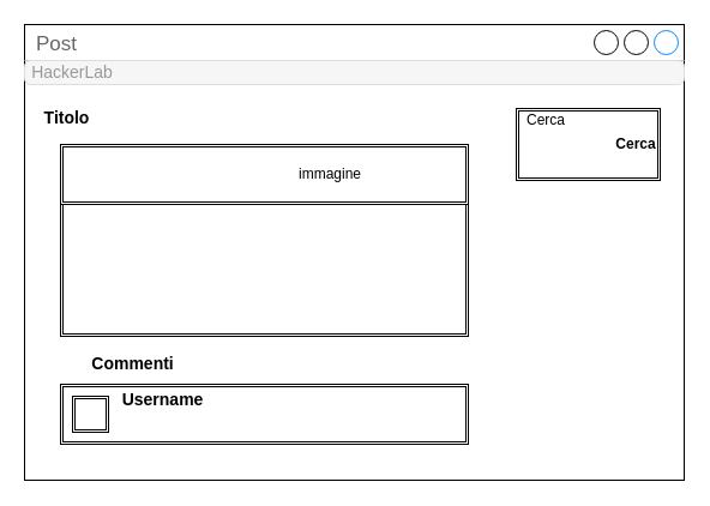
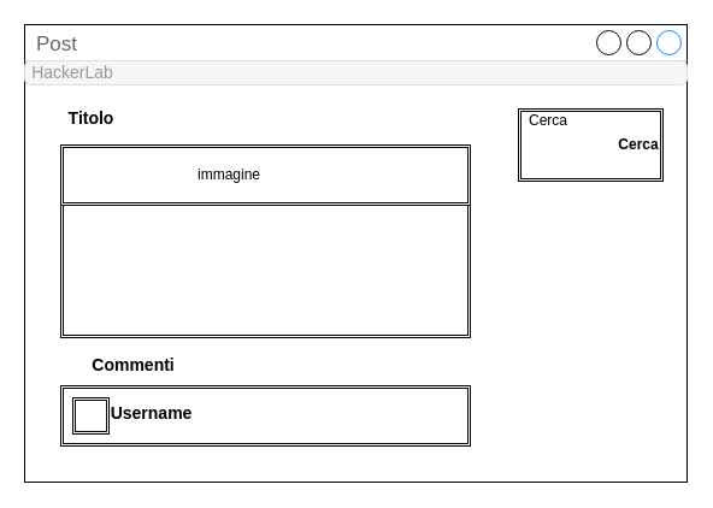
- <mxCell id="8" value="&lt;font style=&quot;font-size: 14px&quot;&gt;Titolo&lt;/font&gt;" style="text;strokeColor=none;fillColor=none;html=1;fontSize=24;fontStyle=1;verticalAlign=middle;align=center;" parent="1" vertex="1"><mxGeometry x="30" y="85" width="50" height="20" as="geometry" /></mxCell>
+ <mxCell id="8" value="&lt;font style=&quot;font-size: 14px&quot;&gt;Titolo&lt;/font&gt;" style="text;strokeColor=none;fillColor=none;html=1;fontSize=24;fontStyle=1;verticalAlign=middle;align=center;" parent="1" vertex="1"><mxGeometry x="50" y="85" width="50" height="20" as="geometry" /></mxCell>
- <mxCell id="9" value="immagine" style="text;html=1;strokeColor=none;fillColor=none;align=center;verticalAlign=middle;whiteSpace=wrap;rounded=0;" parent="1" vertex="1"><mxGeometry x="255" y="135" width="40" height="20" as="geometry" /></mxCell>
+ <mxCell id="9" value="immagine" style="text;html=1;strokeColor=none;fillColor=none;align=center;verticalAlign=middle;whiteSpace=wrap;rounded=0;" parent="1" vertex="1"><mxGeometry x="170" y="135" width="40" height="20" as="geometry" /></mxCell>
- <mxCell id="16" value="&lt;font style=&quot;font-size: 14px&quot;&gt;Username&lt;/font&gt;" style="text;strokeColor=none;fillColor=none;html=1;fontSize=24;fontStyle=1;verticalAlign=middle;align=center;" parent="1" vertex="1"><mxGeometry x="110" y="320" width="50" height="20" as="geometry" /></mxCell>
+ <mxCell id="16" value="&lt;font style=&quot;font-size: 14px&quot;&gt;Username&lt;/font&gt;" style="text;strokeColor=none;fillColor=none;html=1;fontSize=24;fontStyle=1;verticalAlign=middle;align=center;" parent="1" vertex="1"><mxGeometry x="100" y="330" width="50" height="20" as="geometry" /></mxCell>
